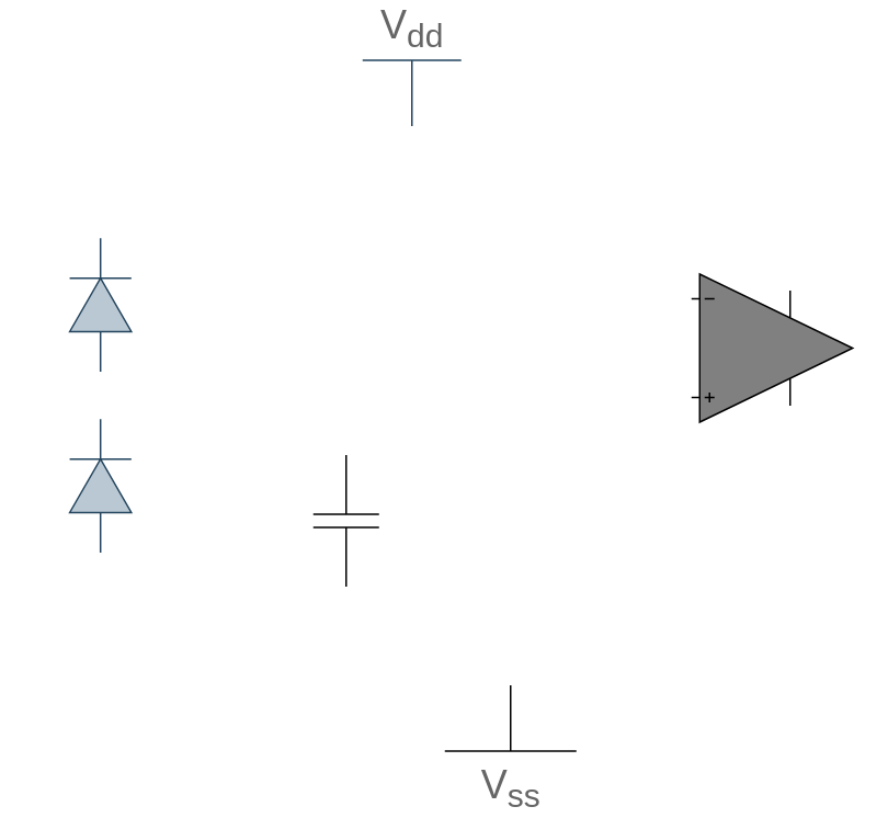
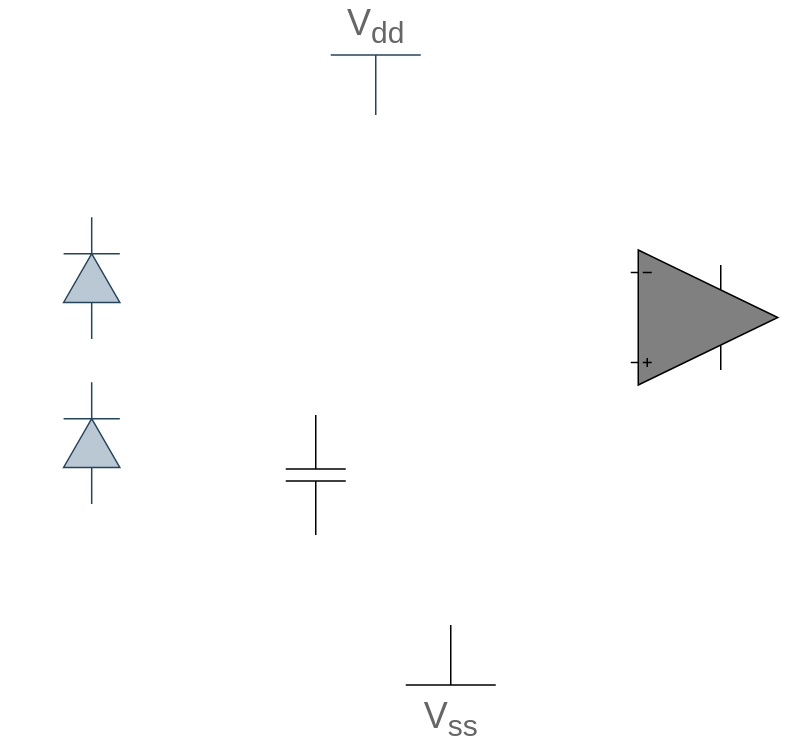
- <mxCell id="6" value="V&lt;sub&gt;ss&lt;/sub&gt;" style="pointerEvents=1;verticalLabelPosition=bottom;shadow=0;dashed=0;align=center;html=1;verticalAlign=top;shape=mxgraph.electrical.signal_sources.vss2;fontSize=24;flipV=1;fontColor=#666666;strokeColor=#000000;fillColor=#808080;" parent="1" vertex="1"><mxGeometry x="270" y="400" width="80" height="40" as="geometry" /></mxCell>
+ <mxCell id="6" value="V&lt;sub&gt;ss&lt;/sub&gt;" style="pointerEvents=1;verticalLabelPosition=bottom;shadow=0;dashed=0;align=center;html=1;verticalAlign=top;shape=mxgraph.electrical.signal_sources.vss2;fontSize=24;flipV=1;fontColor=#666666;strokeColor=#000000;fillColor=#808080;" parent="1" vertex="1"><mxGeometry x="270" y="400" width="60" height="40" as="geometry" /></mxCell>
